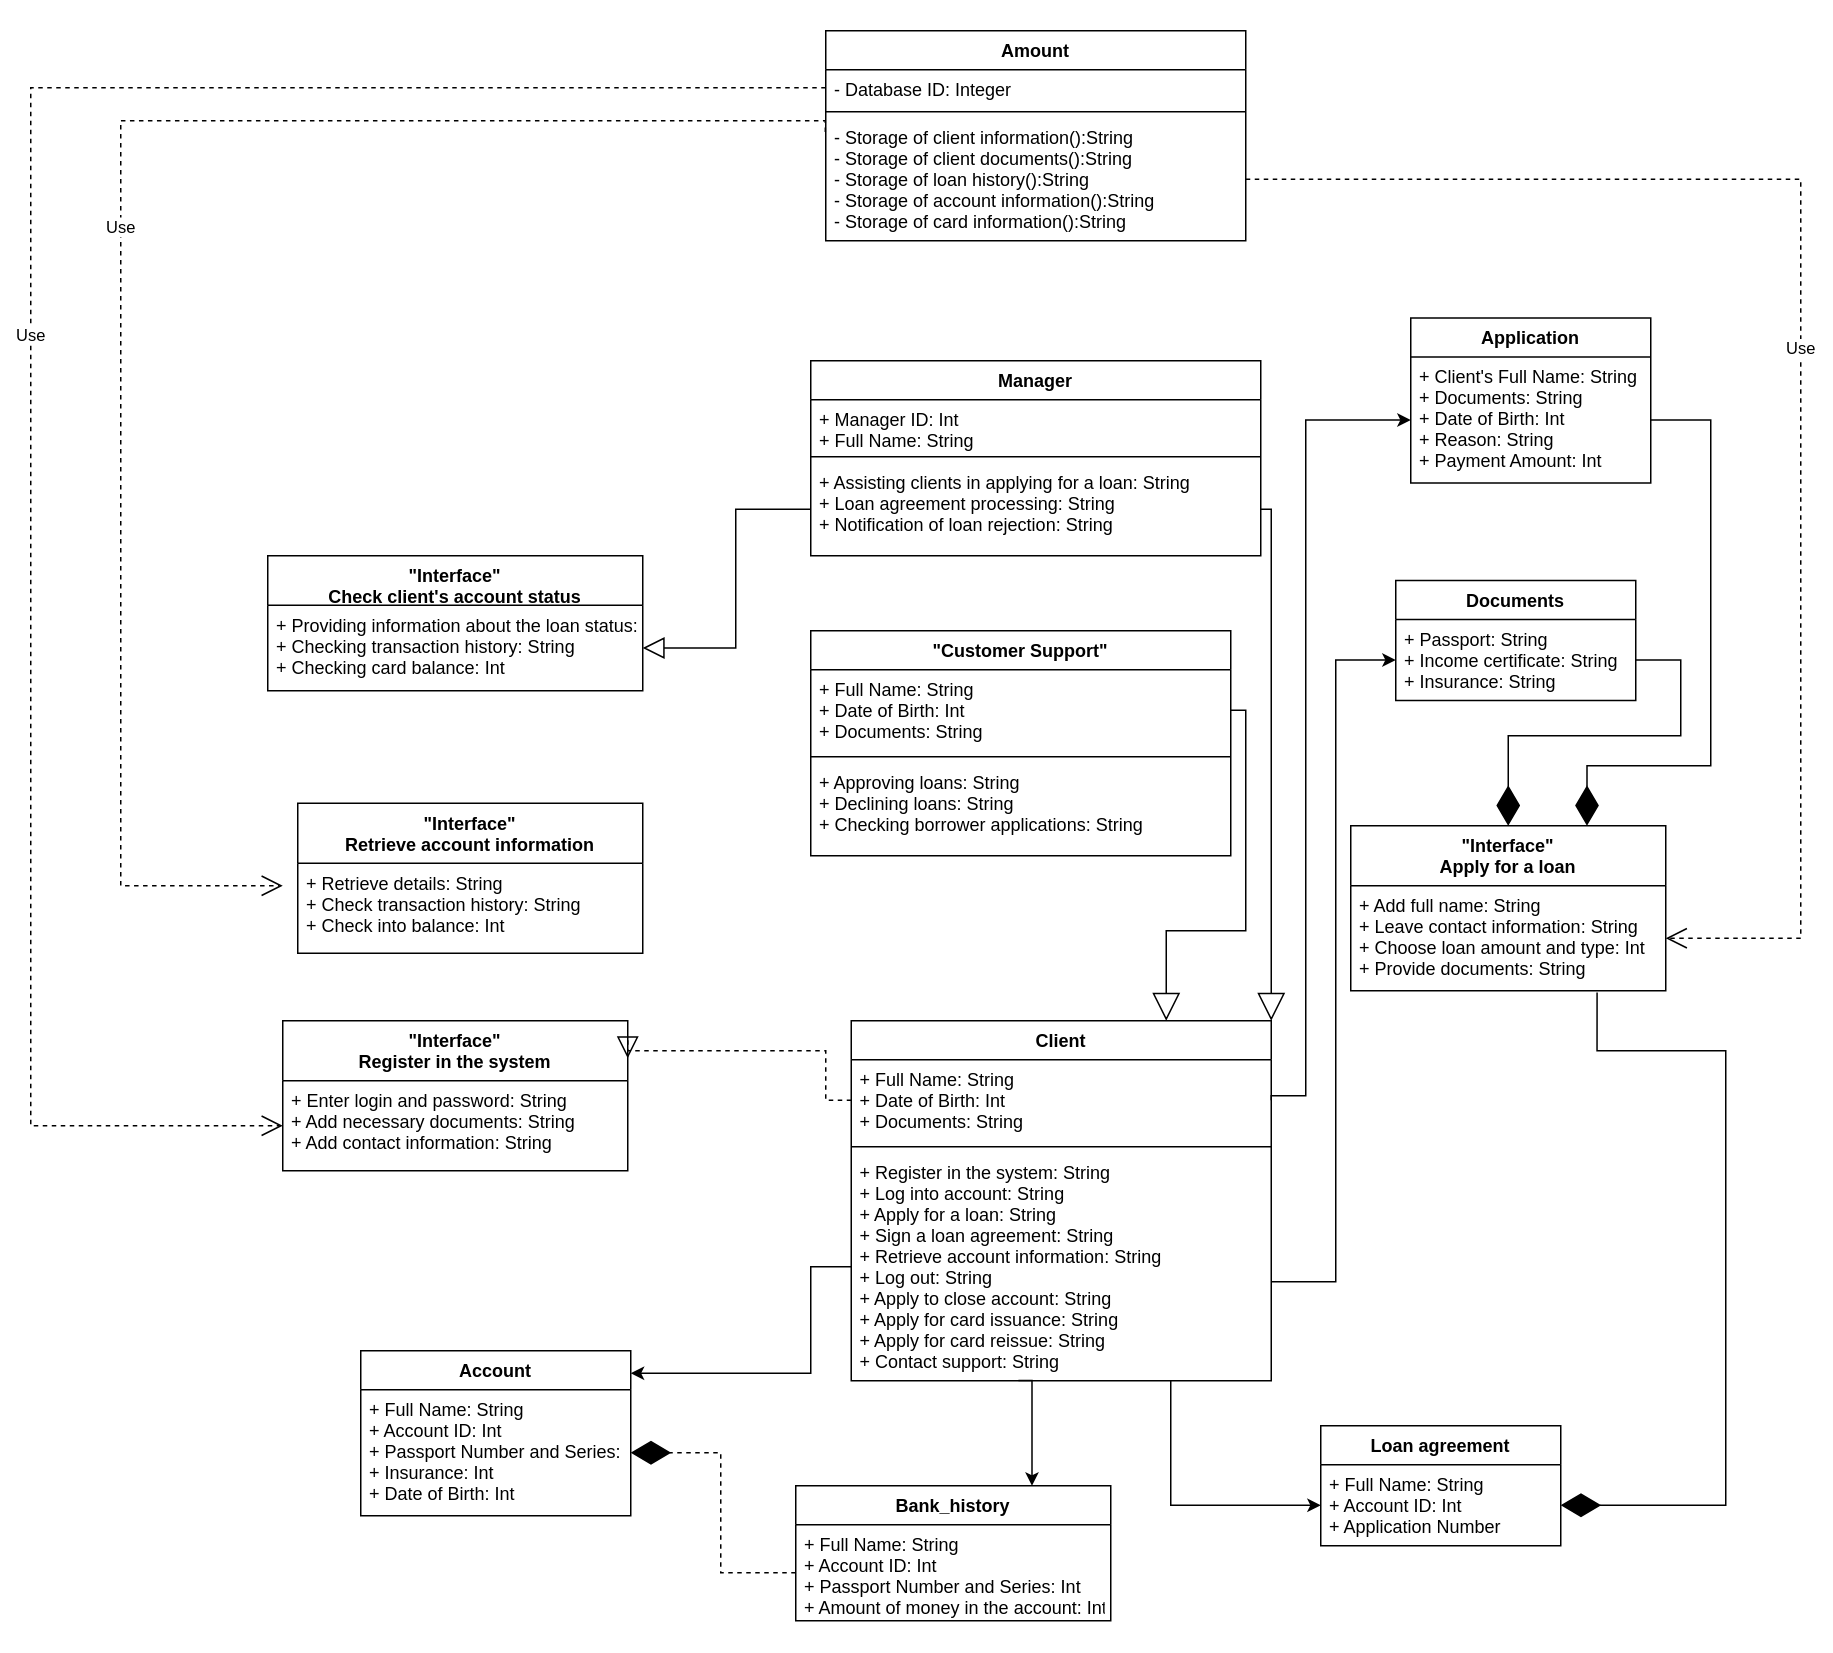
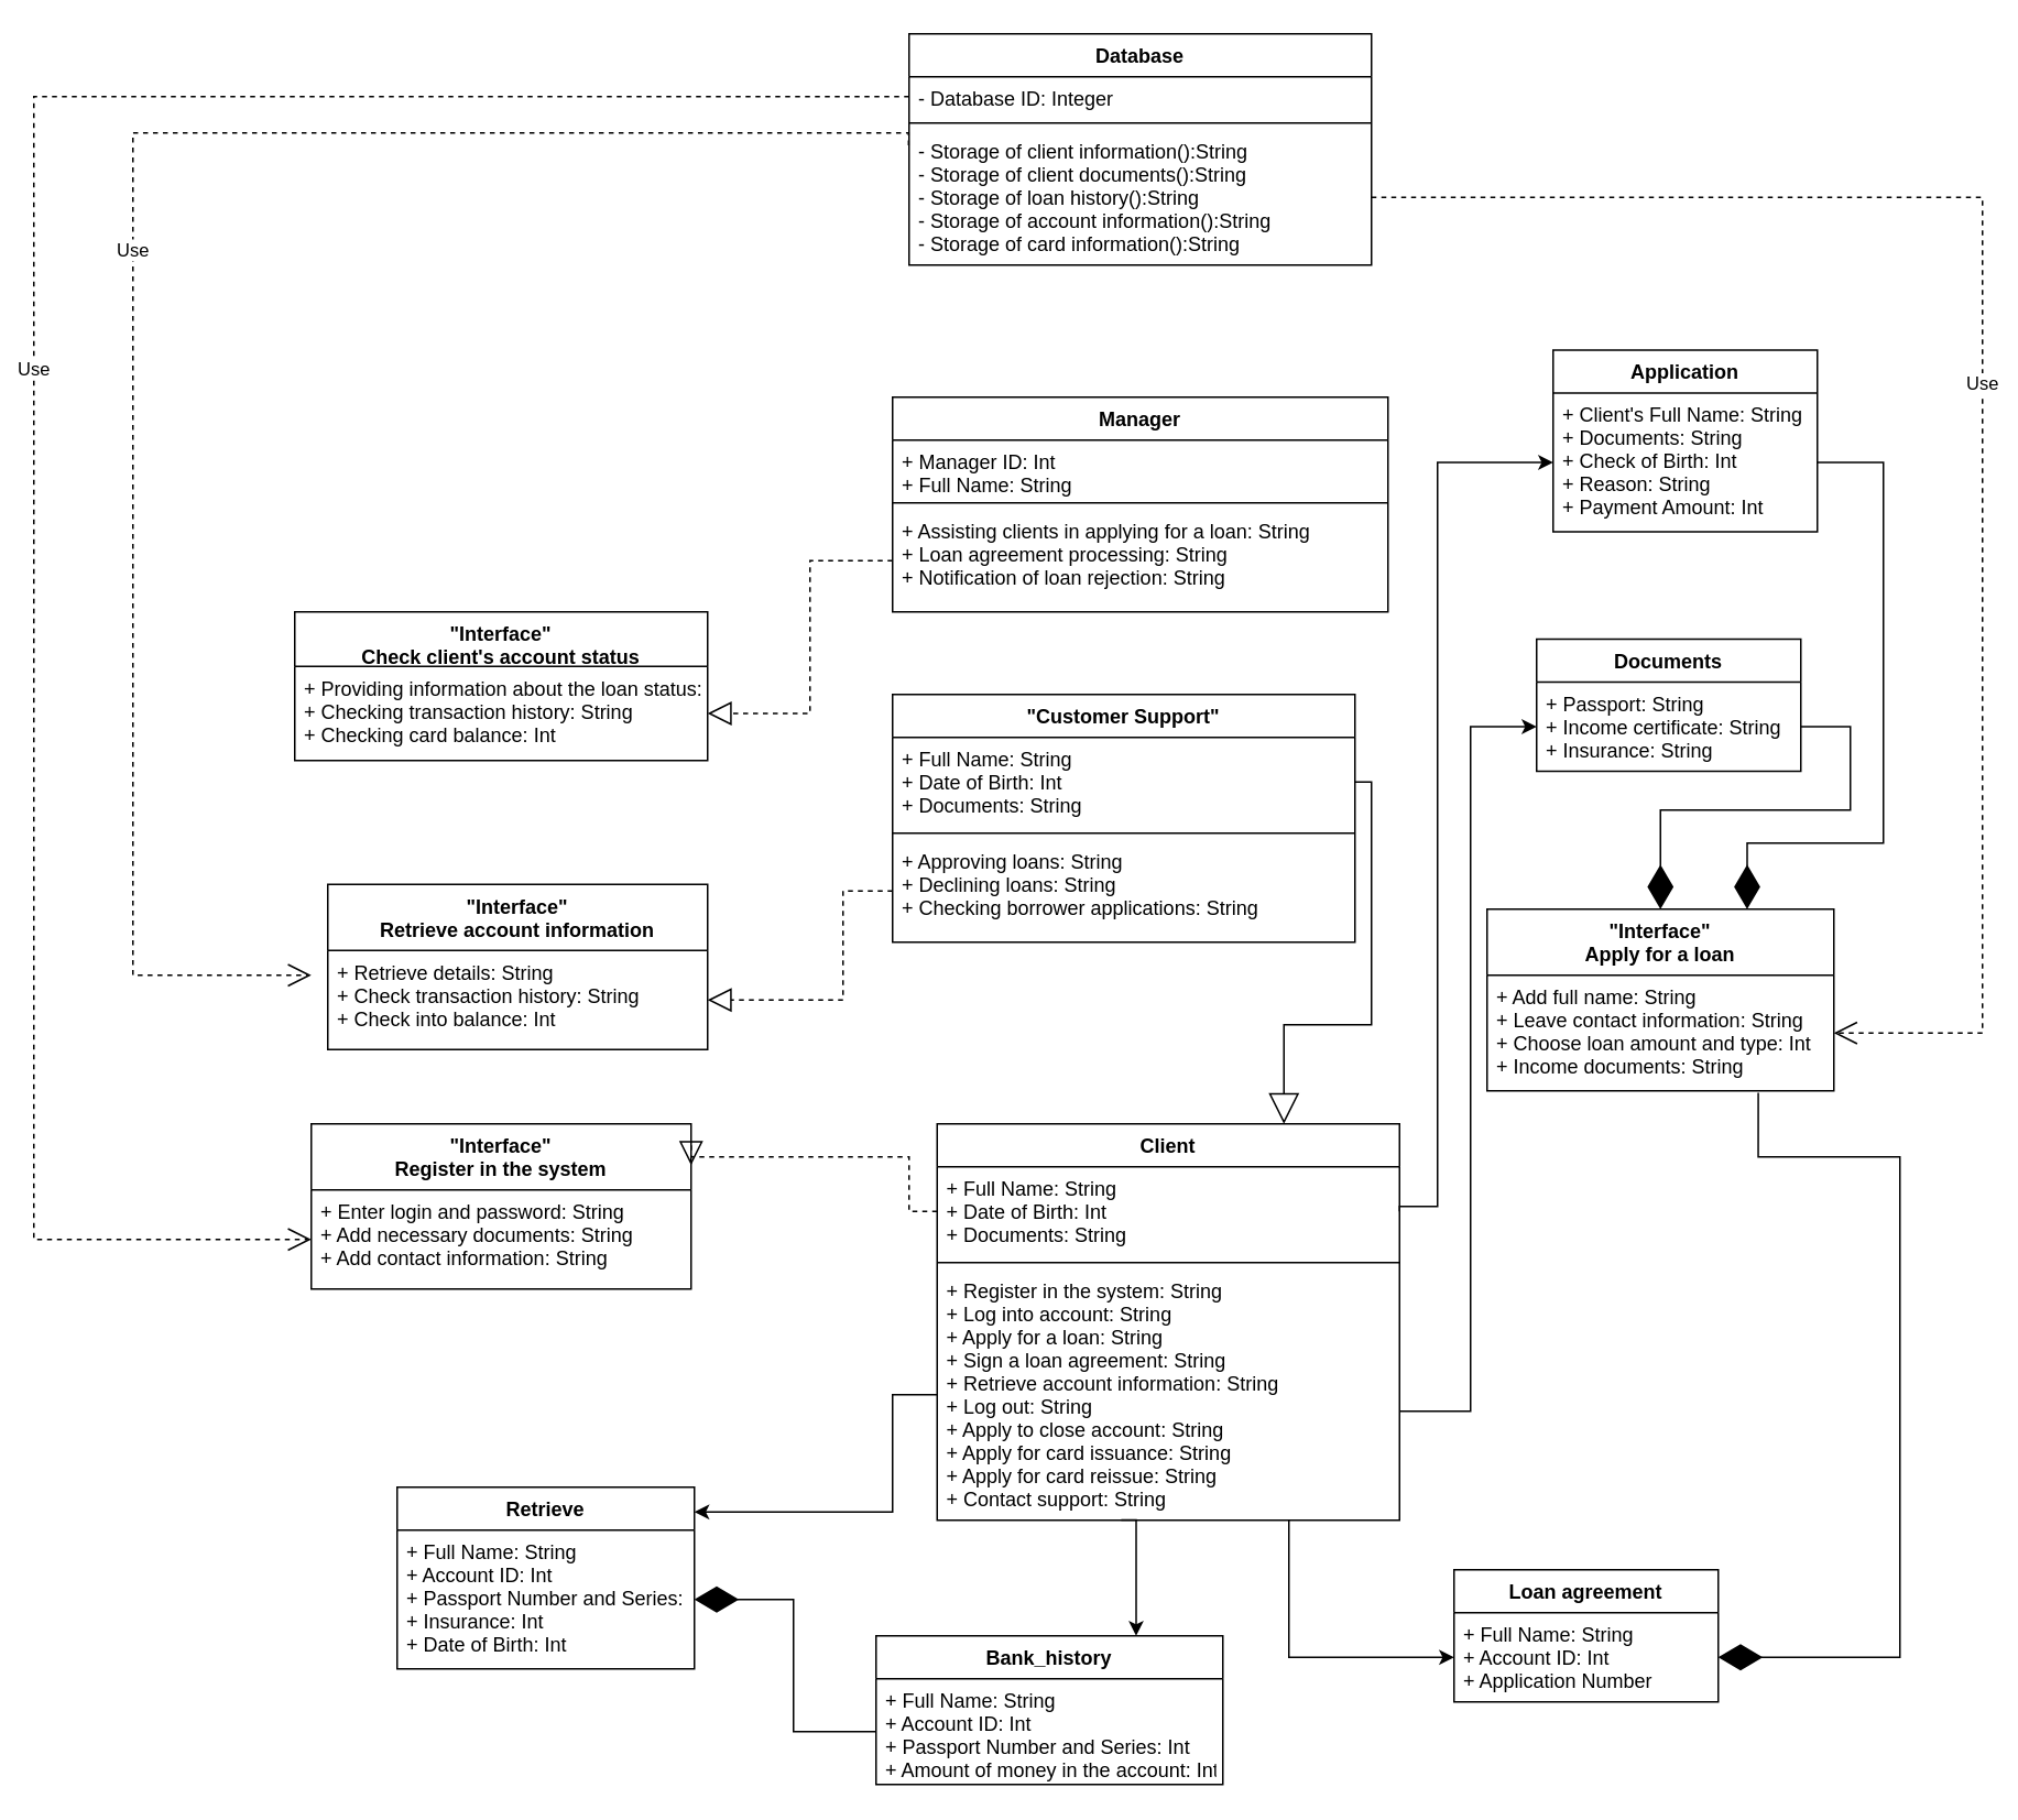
- <mxCell id="6" value="Amount" style="swimlane;fontStyle=1;align=center;verticalAlign=top;childLayout=stackLayout;horizontal=1;startSize=26;horizontalStack=0;resizeParent=1;resizeParentMax=0;resizeLast=0;collapsible=1;marginBottom=0;" parent="1" vertex="1"><mxGeometry x="550" y="20" width="280" height="140" as="geometry" /></mxCell>
+ <mxCell id="6" value="Database" style="swimlane;fontStyle=1;align=center;verticalAlign=top;childLayout=stackLayout;horizontal=1;startSize=26;horizontalStack=0;resizeParent=1;resizeParentMax=0;resizeLast=0;collapsible=1;marginBottom=0;" parent="1" vertex="1"><mxGeometry x="550" y="20" width="280" height="140" as="geometry" /></mxCell>
- <mxCell id="21" value="+ Client's Full Name: String&#10;+ Documents: String&#10;+ Date of Birth: Int&#10;+ Reason: String&#10;+ Payment Amount: Int" style="text;strokeColor=none;fillColor=none;align=left;verticalAlign=top;spacingLeft=4;spacingRight=4;overflow=hidden;rotatable=0;points=[[0,0.5],[1,0.5]];portConstraint=eastwest;" parent="20" vertex="1"><mxGeometry y="26" width="160" height="84" as="geometry" /></mxCell>
+ <mxCell id="21" value="+ Client's Full Name: String&#10;+ Documents: String&#10;+ Check of Birth: Int&#10;+ Reason: String&#10;+ Payment Amount: Int" style="text;strokeColor=none;fillColor=none;align=left;verticalAlign=top;spacingLeft=4;spacingRight=4;overflow=hidden;rotatable=0;points=[[0,0.5],[1,0.5]];portConstraint=eastwest;" parent="20" vertex="1"><mxGeometry y="26" width="160" height="84" as="geometry" /></mxCell>
- <mxCell id="45" value="" style="endArrow=block;dashed=0;endFill=0;endSize=12;html=1;rounded=0;exitX=0;exitY=0.5;exitDx=0;exitDy=0;entryX=1;entryY=0.5;entryDx=0;entryDy=0;edgeStyle=orthogonalEdgeStyle;" parent="1" source="5" target="17" edge="1"><mxGeometry width="160" relative="1" as="geometry"><mxPoint x="680" y="490" as="sourcePoint" /><mxPoint x="860" y="714" as="targetPoint" /><Array as="points"><mxPoint x="490" y="339" /><mxPoint x="490" y="431" /></Array></mxGeometry></mxCell>
+ <mxCell id="45" value="" style="endArrow=block;dashed=1;endFill=0;endSize=12;html=1;rounded=0;exitX=0;exitY=0.5;exitDx=0;exitDy=0;entryX=1;entryY=0.5;entryDx=0;entryDy=0;edgeStyle=orthogonalEdgeStyle;" parent="1" source="5" target="17" edge="1"><mxGeometry width="160" relative="1" as="geometry"><mxPoint x="680" y="490" as="sourcePoint" /><mxPoint x="860" y="714" as="targetPoint" /><Array as="points"><mxPoint x="490" y="339" /><mxPoint x="490" y="431" /></Array></mxGeometry></mxCell>
- <mxCell id="40" value="" style="endArrow=block;endSize=16;endFill=0;html=1;rounded=0;exitX=1;exitY=0.5;exitDx=0;exitDy=0;edgeStyle=orthogonalEdgeStyle;entryX=1;entryY=0;entryDx=0;entryDy=0;" parent="1" source="5" target="26" edge="1"><mxGeometry width="160" relative="1" as="geometry"><mxPoint x="150" y="240" as="sourcePoint" /><mxPoint x="850" y="740" as="targetPoint" /><Array as="points"><mxPoint x="847" y="339" /></Array></mxGeometry></mxCell>
+ <mxCell id="46" value="" style="endArrow=block;dashed=1;endFill=0;endSize=12;html=1;rounded=0;exitX=0;exitY=0.5;exitDx=0;exitDy=0;entryX=1;entryY=0.5;entryDx=0;entryDy=0;edgeStyle=orthogonalEdgeStyle;" parent="1" source="13" target="35" edge="1"><mxGeometry width="160" relative="1" as="geometry"><mxPoint x="550" y="349" as="sourcePoint" /><mxPoint x="438" y="441.5" as="targetPoint" /><Array as="points"><mxPoint x="510" y="539" /><mxPoint x="510" y="605" /></Array></mxGeometry></mxCell>
- <mxCell id="19" value="+ Add full name: String&#10;+ Leave contact information: String&#10;+ Choose loan amount and type: Int&#10;+ Provide documents: String" style="text;strokeColor=none;fillColor=none;align=left;verticalAlign=top;spacingLeft=4;spacingRight=4;overflow=hidden;rotatable=0;points=[[0,0.5],[1,0.5]];portConstraint=eastwest;" parent="18" vertex="1"><mxGeometry y="40" width="210" height="70" as="geometry" /></mxCell>
+ <mxCell id="19" value="+ Add full name: String&#10;+ Leave contact information: String&#10;+ Choose loan amount and type: Int&#10;+ Income documents: String" style="text;strokeColor=none;fillColor=none;align=left;verticalAlign=top;spacingLeft=4;spacingRight=4;overflow=hidden;rotatable=0;points=[[0,0.5],[1,0.5]];portConstraint=eastwest;" parent="18" vertex="1"><mxGeometry y="40" width="210" height="70" as="geometry" /></mxCell>
- <mxCell id="22" value="Account" style="swimlane;fontStyle=1;align=center;verticalAlign=top;childLayout=stackLayout;horizontal=1;startSize=26;horizontalStack=0;resizeParent=1;resizeParentMax=0;resizeLast=0;collapsible=1;marginBottom=0;" parent="1" vertex="1"><mxGeometry x="240" y="900" width="180" height="110" as="geometry" /></mxCell>
+ <mxCell id="22" value="Retrieve" style="swimlane;fontStyle=1;align=center;verticalAlign=top;childLayout=stackLayout;horizontal=1;startSize=26;horizontalStack=0;resizeParent=1;resizeParentMax=0;resizeLast=0;collapsible=1;marginBottom=0;" parent="1" vertex="1"><mxGeometry x="240" y="900" width="180" height="110" as="geometry" /></mxCell>
- <mxCell id="36" value="" style="endArrow=diamondThin;endFill=1;endSize=24;html=1;rounded=0;exitX=0;exitY=0.5;exitDx=0;exitDy=0;edgeStyle=orthogonalEdgeStyle;entryX=1;entryY=0.5;entryDx=0;entryDy=0;dashed=1;" parent="1" source="31" target="23" edge="1"><mxGeometry width="160" relative="1" as="geometry"><mxPoint x="760" y="591" as="sourcePoint" /><mxPoint x="710" y="450" as="targetPoint" /><Array as="points"><mxPoint x="480" y="1048" /><mxPoint x="480" y="968" /></Array></mxGeometry></mxCell>
+ <mxCell id="36" value="" style="endArrow=diamondThin;endFill=1;endSize=24;html=1;rounded=0;exitX=0;exitY=0.5;exitDx=0;exitDy=0;edgeStyle=orthogonalEdgeStyle;entryX=1;entryY=0.5;entryDx=0;entryDy=0;" parent="1" source="31" target="23" edge="1"><mxGeometry width="160" relative="1" as="geometry"><mxPoint x="760" y="591" as="sourcePoint" /><mxPoint x="710" y="450" as="targetPoint" /><Array as="points"><mxPoint x="480" y="1048" /><mxPoint x="480" y="968" /></Array></mxGeometry></mxCell>
